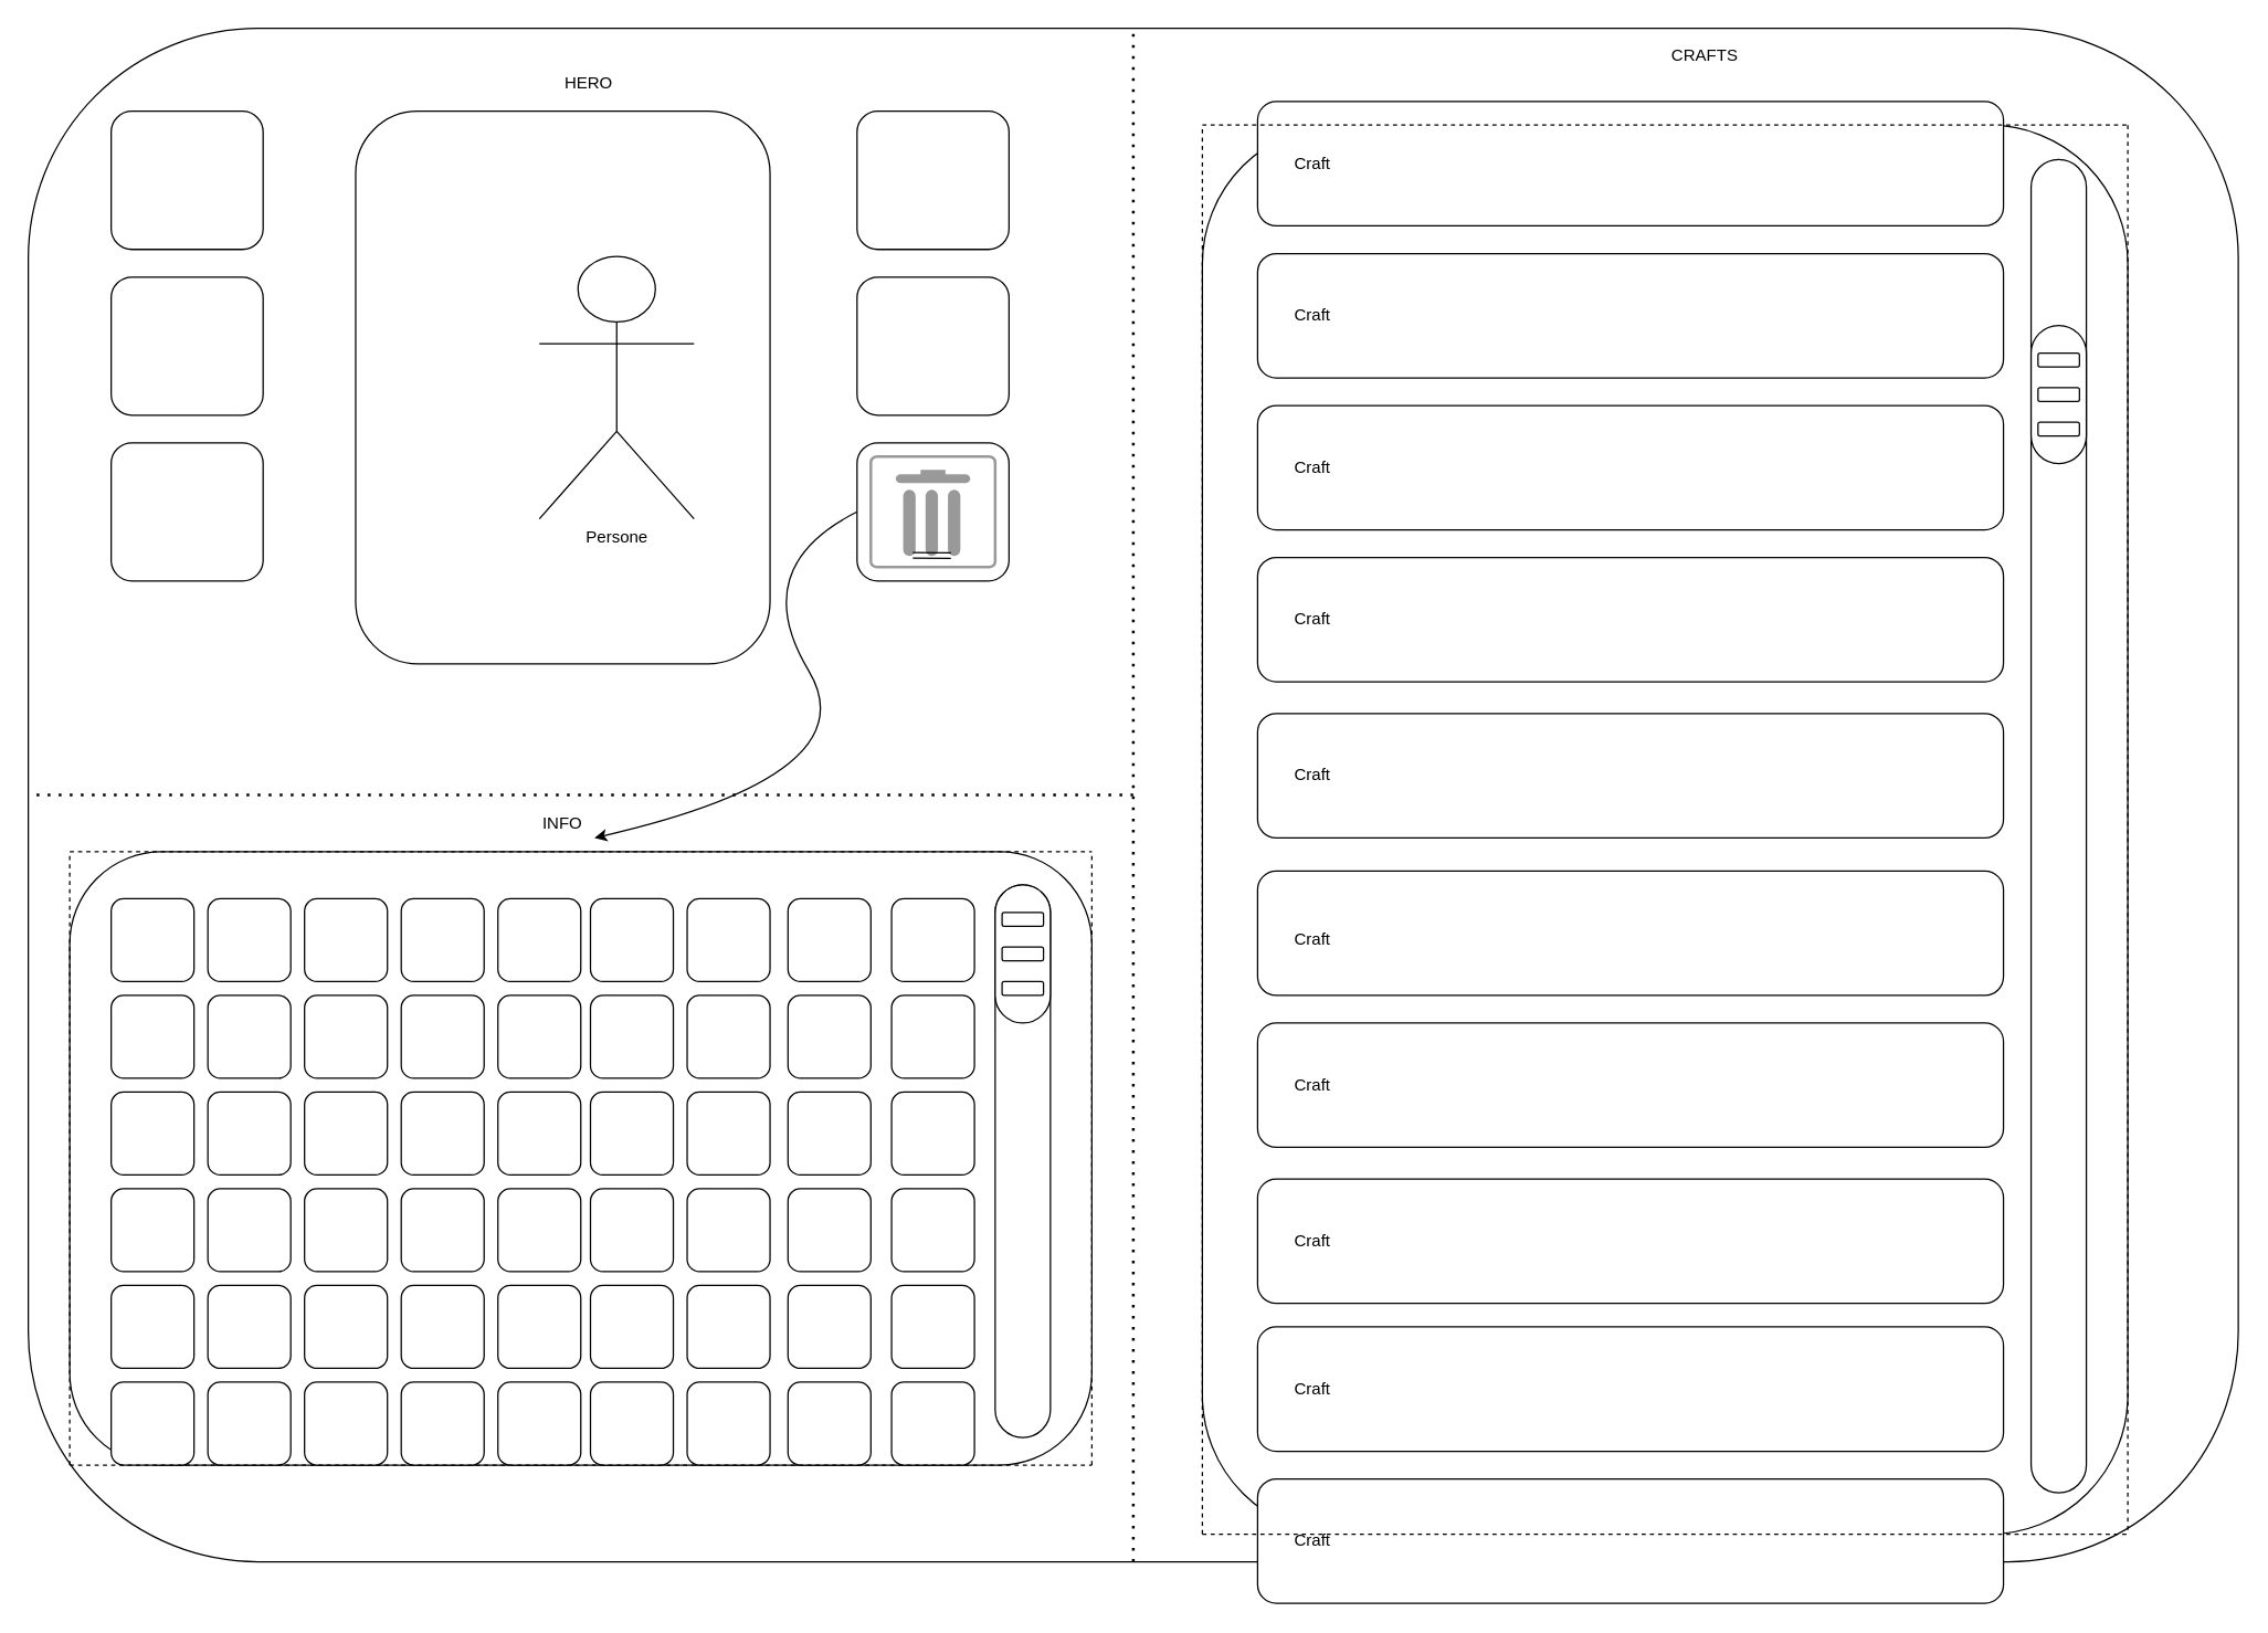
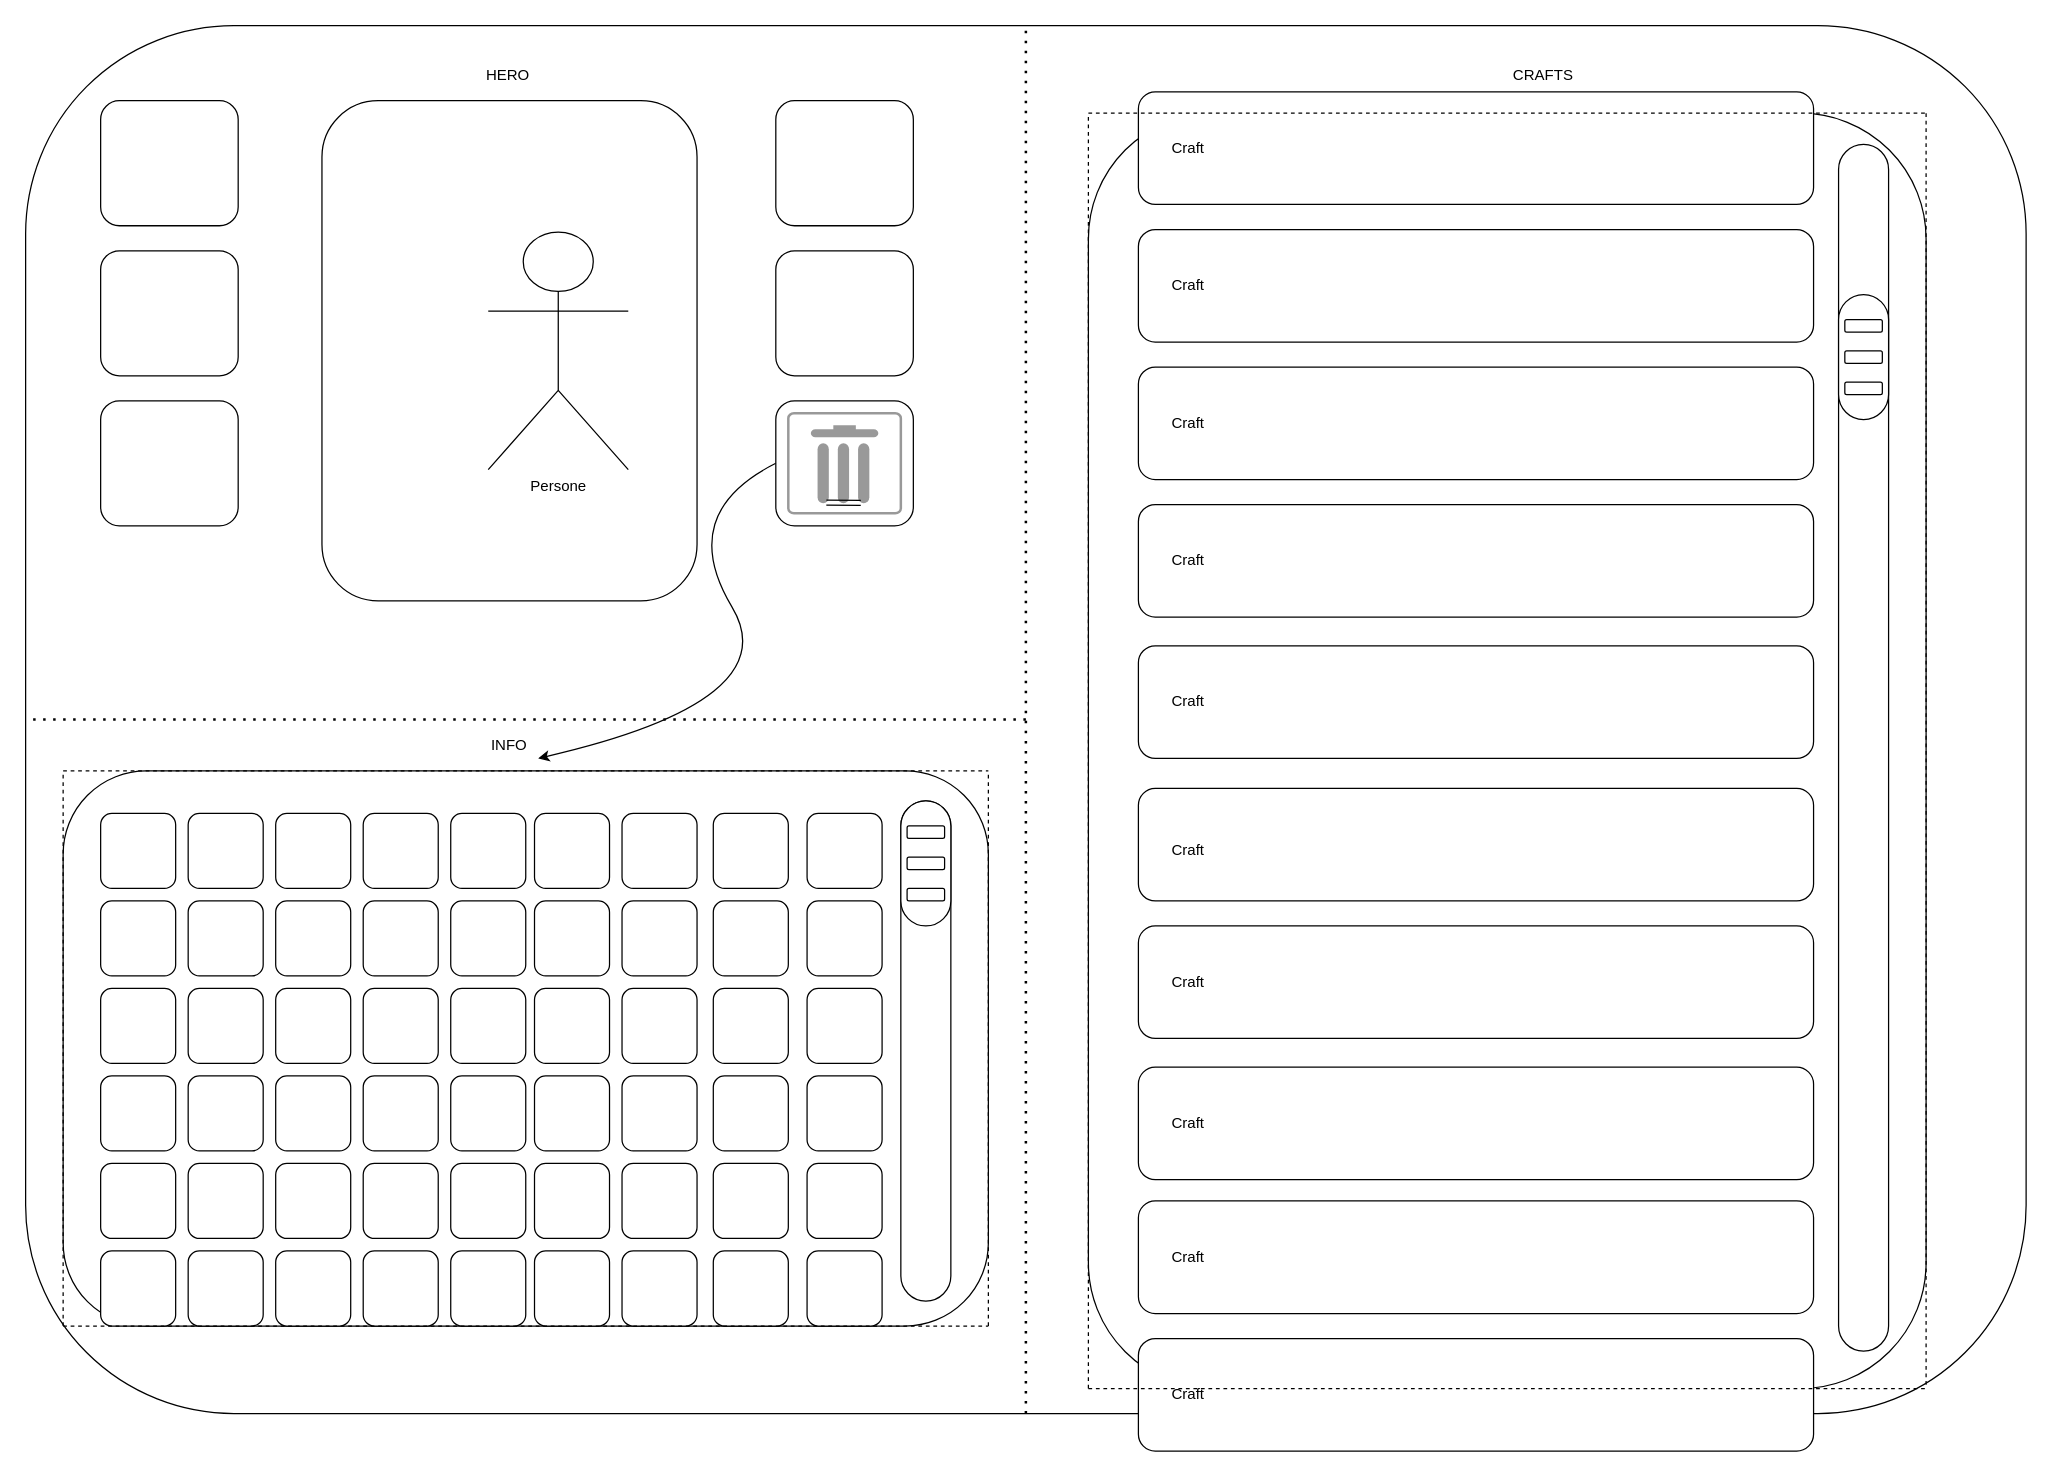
- <mxCell id="25" value="CRAFTS" style="text;html=1;strokeColor=none;fillColor=none;align=center;verticalAlign=middle;whiteSpace=wrap;rounded=0;" parent="1" vertex="1"><mxGeometry x="1206" y="30" width="56" height="20" as="geometry" /></mxCell>
+ <mxCell id="25" value="CRAFTS" style="text;html=1;strokeColor=none;fillColor=none;align=center;verticalAlign=middle;whiteSpace=wrap;rounded=0;" parent="1" vertex="1"><mxGeometry x="1206" y="50" width="56" height="20" as="geometry" /></mxCell>
- <mxCell id="24" value="HERO" style="text;html=1;strokeColor=none;fillColor=none;align=center;verticalAlign=middle;whiteSpace=wrap;rounded=0;" parent="1" vertex="1"><mxGeometry x="406" y="50" width="40" height="20" as="geometry" /></mxCell>
+ <mxCell id="24" value="HERO" style="text;html=1;strokeColor=none;fillColor=none;align=center;verticalAlign=middle;whiteSpace=wrap;rounded=0;" parent="1" vertex="1"><mxGeometry x="386" y="50" width="40" height="20" as="geometry" /></mxCell>
